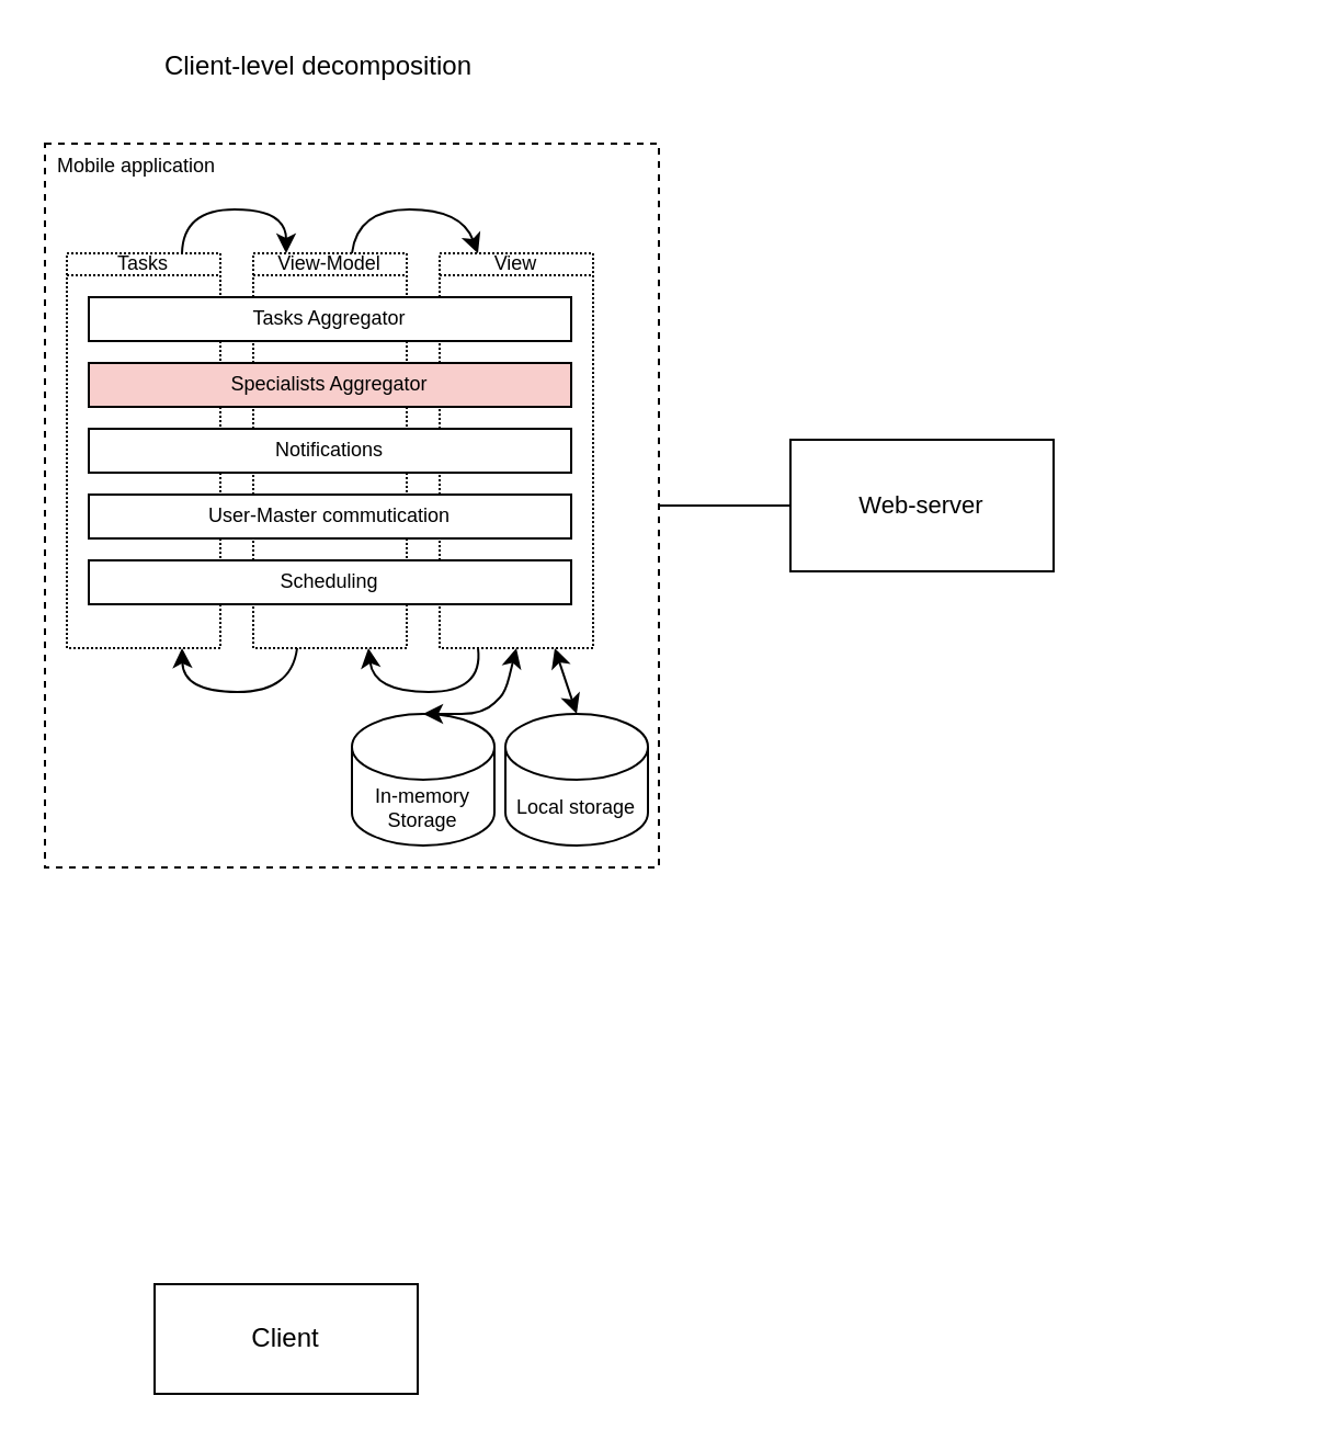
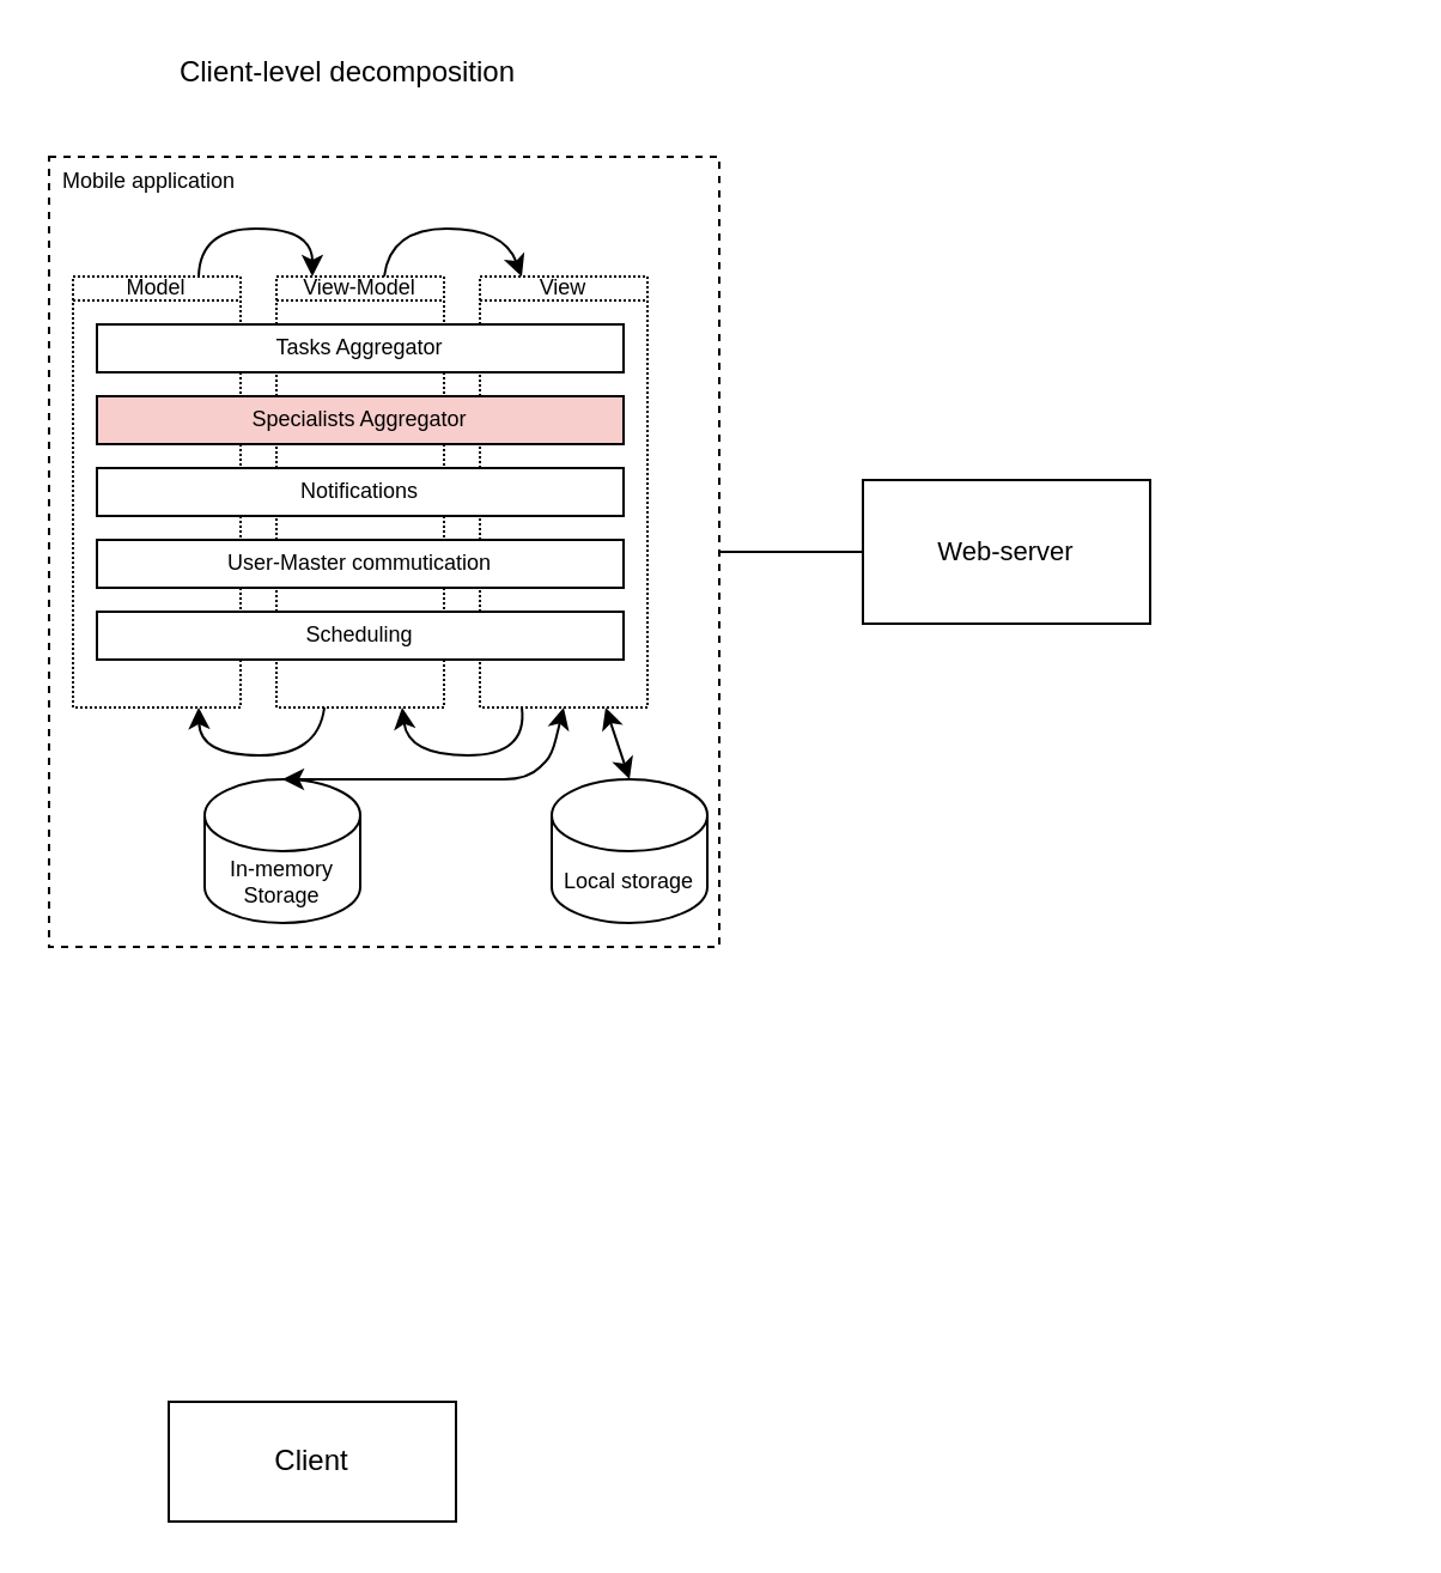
- <mxCell id="13" value="Tasks" style="text;html=1;strokeColor=none;fillColor=none;align=center;verticalAlign=middle;whiteSpace=wrap;rounded=0;dashed=1;dashPattern=1 1;fontSize=9;" vertex="1" parent="1"><mxGeometry x="30" y="115" width="70" height="10" as="geometry" /></mxCell>
+ <mxCell id="13" value="Model" style="text;html=1;strokeColor=none;fillColor=none;align=center;verticalAlign=middle;whiteSpace=wrap;rounded=0;dashed=1;dashPattern=1 1;fontSize=9;" vertex="1" parent="1"><mxGeometry x="30" y="115" width="70" height="10" as="geometry" /></mxCell>
- <mxCell id="20" value="In-memory&lt;br&gt;Storage" style="shape=cylinder3;whiteSpace=wrap;html=1;boundedLbl=1;backgroundOutline=1;size=15;fontSize=9;" vertex="1" parent="1"><mxGeometry x="160" y="325" width="65" height="60" as="geometry" /></mxCell>
+ <mxCell id="20" value="In-memory&lt;br&gt;Storage" style="shape=cylinder3;whiteSpace=wrap;html=1;boundedLbl=1;backgroundOutline=1;size=15;fontSize=9;" vertex="1" parent="1"><mxGeometry x="85" y="325" width="65" height="60" as="geometry" /></mxCell>
